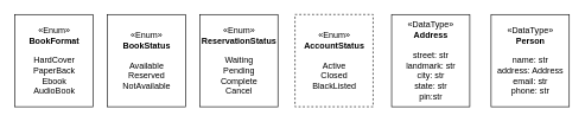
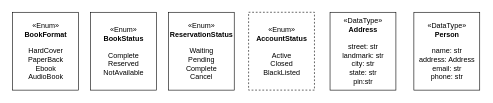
- <mxCell id="3" value="«Enum»&lt;br&gt;&lt;b&gt;BookStatus&lt;/b&gt;&lt;br&gt;&lt;br&gt;Available&lt;br&gt;Reserved&lt;br&gt;NotAvailable" style="html=1;" vertex="1" parent="1"><mxGeometry x="150" y="20" width="110" height="130" as="geometry" /></mxCell>
+ <mxCell id="3" value="«Enum»&lt;br&gt;&lt;b&gt;BookStatus&lt;/b&gt;&lt;br&gt;&lt;br&gt;Complete&lt;br&gt;Reserved&lt;br&gt;NotAvailable" style="html=1;" vertex="1" parent="1"><mxGeometry x="150" y="20" width="110" height="130" as="geometry" /></mxCell>
